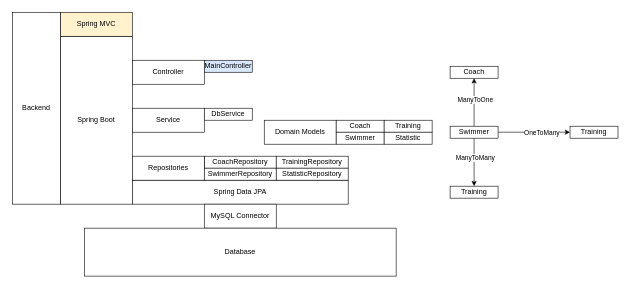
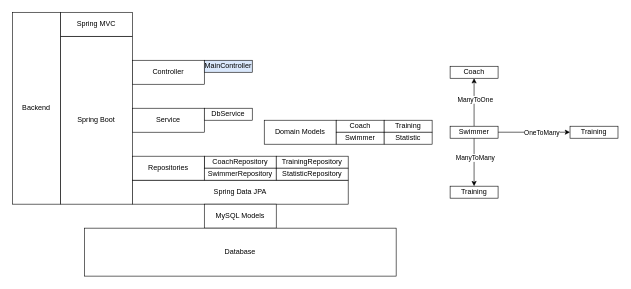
- <mxCell id="4" value="Spring MVC" style="whiteSpace=wrap;html=1;fillColor=#fff2cc;" parent="1" vertex="1"><mxGeometry x="100" y="20" width="120" height="40" as="geometry" /></mxCell>
+ <mxCell id="4" value="Spring MVC" style="whiteSpace=wrap;html=1;" parent="1" vertex="1"><mxGeometry x="100" y="20" width="120" height="40" as="geometry" /></mxCell>
- <mxCell id="5" value="MySQL Connector" style="whiteSpace=wrap;html=1;" parent="1" vertex="1"><mxGeometry x="340" y="340" width="120" height="40" as="geometry" /></mxCell>
+ <mxCell id="5" value="MySQL Models" style="whiteSpace=wrap;html=1;" parent="1" vertex="1"><mxGeometry x="340" y="340" width="120" height="40" as="geometry" /></mxCell>
